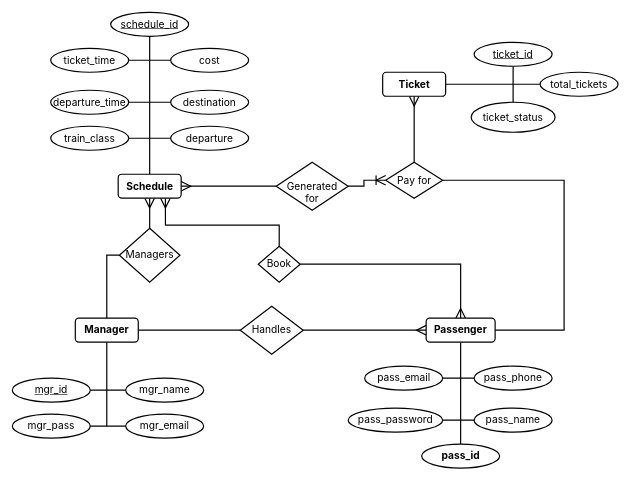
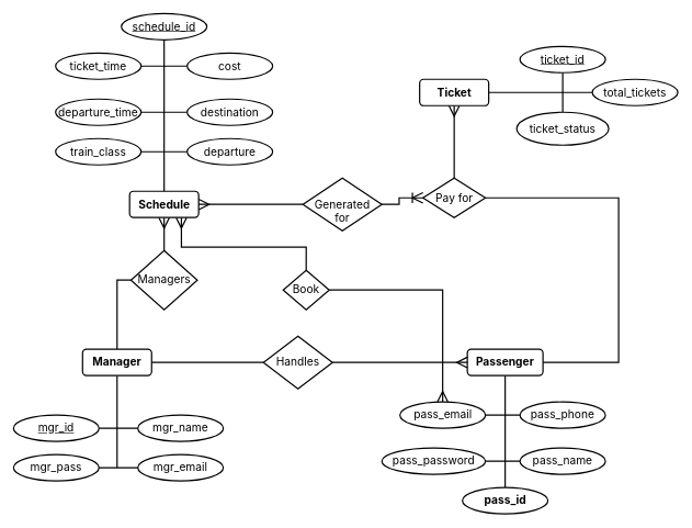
- <mxCell id="28" style="edgeStyle=orthogonalEdgeStyle;rounded=0;orthogonalLoop=1;jettySize=auto;html=1;entryX=0.5;entryY=0;entryDx=0;entryDy=0;fontFamily=Inter;fontSize=17;endArrow=ERmany;endFill=0;endSize=13;strokeWidth=2;" parent="1" source="29" target="42" edge="1"><mxGeometry relative="1" as="geometry" /></mxCell>
+ <mxCell id="28" style="edgeStyle=orthogonalEdgeStyle;rounded=0;orthogonalLoop=1;jettySize=auto;html=1;fontFamily=Inter;fontSize=17;endArrow=ERmany;endFill=0;endSize=13;strokeWidth=2;" parent="1" source="29" target="46" edge="1"><mxGeometry relative="1" as="geometry" /></mxCell>
